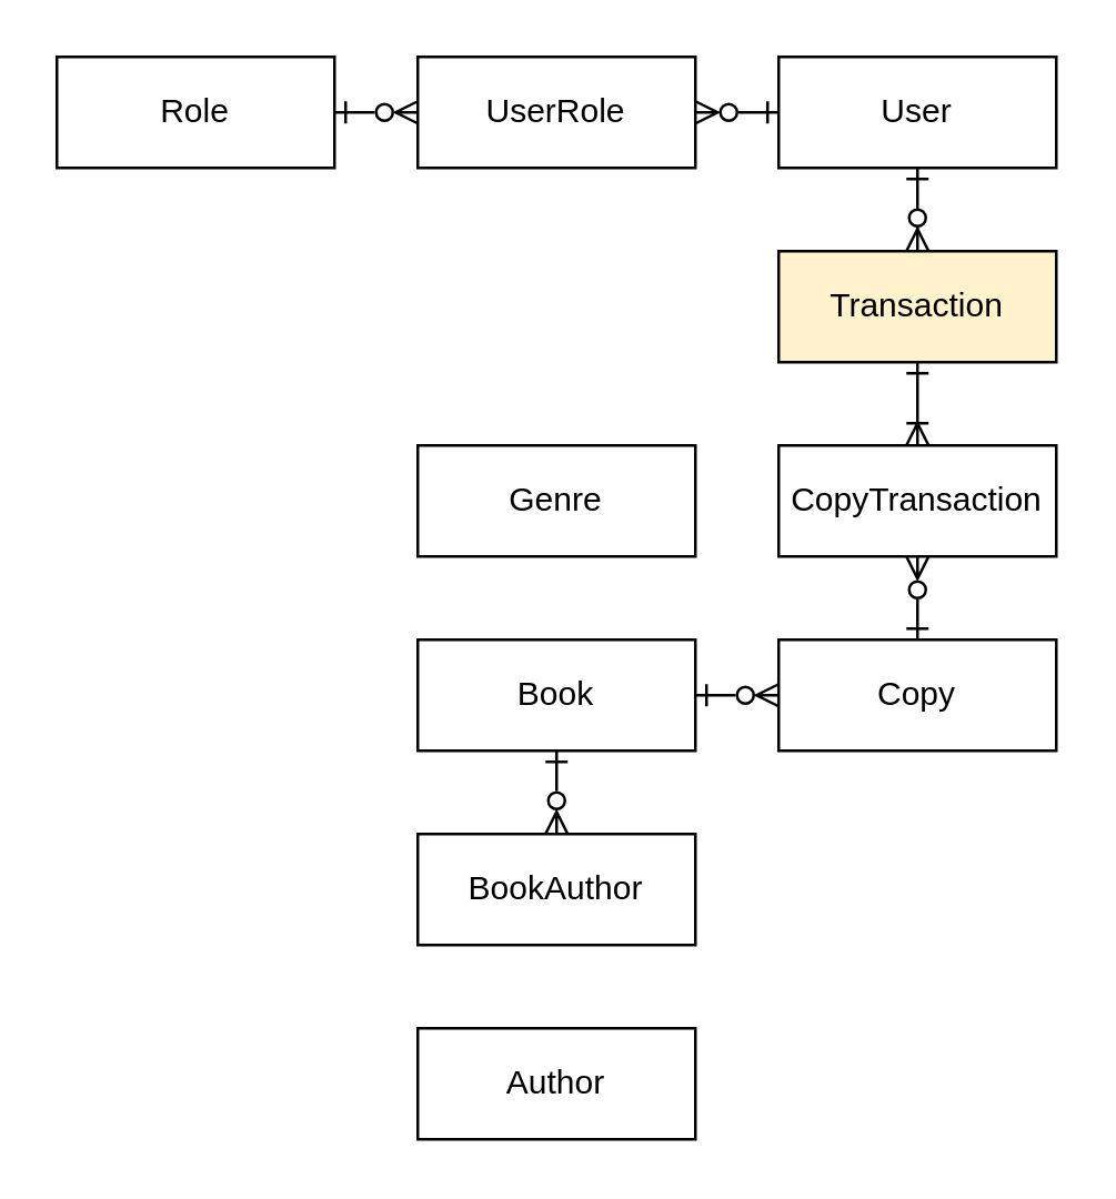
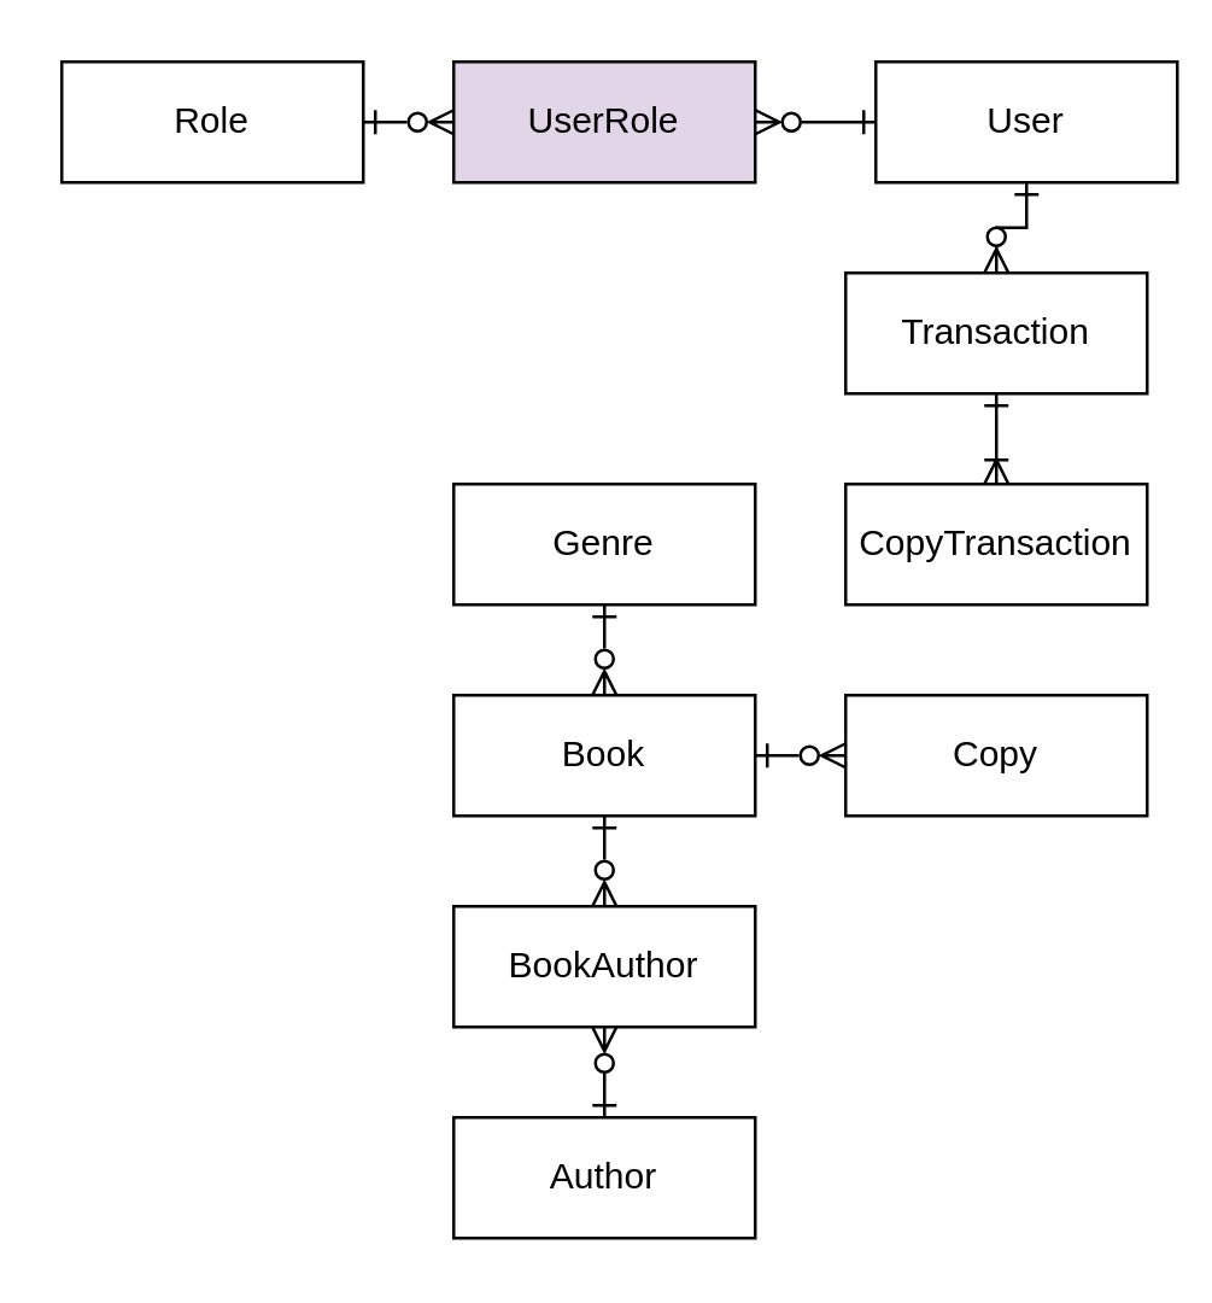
- <mxCell id="16" value="UserRole" style="whiteSpace=wrap;html=1;align=center;" parent="1" vertex="1"><mxGeometry x="150" y="20" width="100" height="40" as="geometry" /></mxCell>
+ <mxCell id="16" value="UserRole" style="whiteSpace=wrap;html=1;align=center;fillColor=#e1d5e7;" parent="1" vertex="1"><mxGeometry x="150" y="20" width="100" height="40" as="geometry" /></mxCell>
- <mxCell id="15" value="User" style="whiteSpace=wrap;html=1;align=center;" parent="1" vertex="1"><mxGeometry x="280" y="20" width="100" height="40" as="geometry" /></mxCell>
+ <mxCell id="15" value="User" style="whiteSpace=wrap;html=1;align=center;" parent="1" vertex="1"><mxGeometry x="290" y="20" width="100" height="40" as="geometry" /></mxCell>
- <mxCell id="10" value="Transaction" style="whiteSpace=wrap;html=1;align=center;fillColor=#fff2cc;" parent="1" vertex="1"><mxGeometry x="280" y="90" width="100" height="40" as="geometry" /></mxCell>
+ <mxCell id="10" value="Transaction" style="whiteSpace=wrap;html=1;align=center;" parent="1" vertex="1"><mxGeometry x="280" y="90" width="100" height="40" as="geometry" /></mxCell>
+ <mxCell id="14" value="" style="endArrow=ERzeroToMany;html=1;rounded=0;exitX=0.5;exitY=1;exitDx=0;exitDy=0;entryX=0.5;entryY=0;entryDx=0;entryDy=0;edgeStyle=orthogonalEdgeStyle;startArrow=ERone;startFill=0;endFill=0;" parent="1" source="13" target="2" edge="1"><mxGeometry relative="1" as="geometry"><mxPoint x="40" y="180" as="sourcePoint" /><mxPoint x="200" y="180" as="targetPoint" /></mxGeometry></mxCell>
- <mxCell id="12" value="" style="edgeStyle=orthogonalEdgeStyle;fontSize=12;html=1;endArrow=ERone;endFill=0;rounded=0;exitX=0.5;exitY=1;exitDx=0;exitDy=0;entryX=0.5;entryY=0;entryDx=0;entryDy=0;startArrow=ERzeroToMany;startFill=0;" parent="1" source="9" target="3" edge="1"><mxGeometry width="100" height="100" relative="1" as="geometry"><mxPoint x="40" y="230" as="sourcePoint" /><mxPoint x="140" y="130" as="targetPoint" /></mxGeometry></mxCell>
+ <mxCell id="8" value="" style="edgeStyle=orthogonalEdgeStyle;fontSize=12;html=1;endArrow=ERone;rounded=0;exitX=0.5;exitY=1;exitDx=0;exitDy=0;entryX=0.5;entryY=0;entryDx=0;entryDy=0;endFill=0;startArrow=ERzeroToMany;startFill=0;" parent="1" source="5" target="6" edge="1"><mxGeometry width="100" height="100" relative="1" as="geometry"><mxPoint x="380" y="510" as="sourcePoint" /><mxPoint x="480" y="410" as="targetPoint" /></mxGeometry></mxCell>
